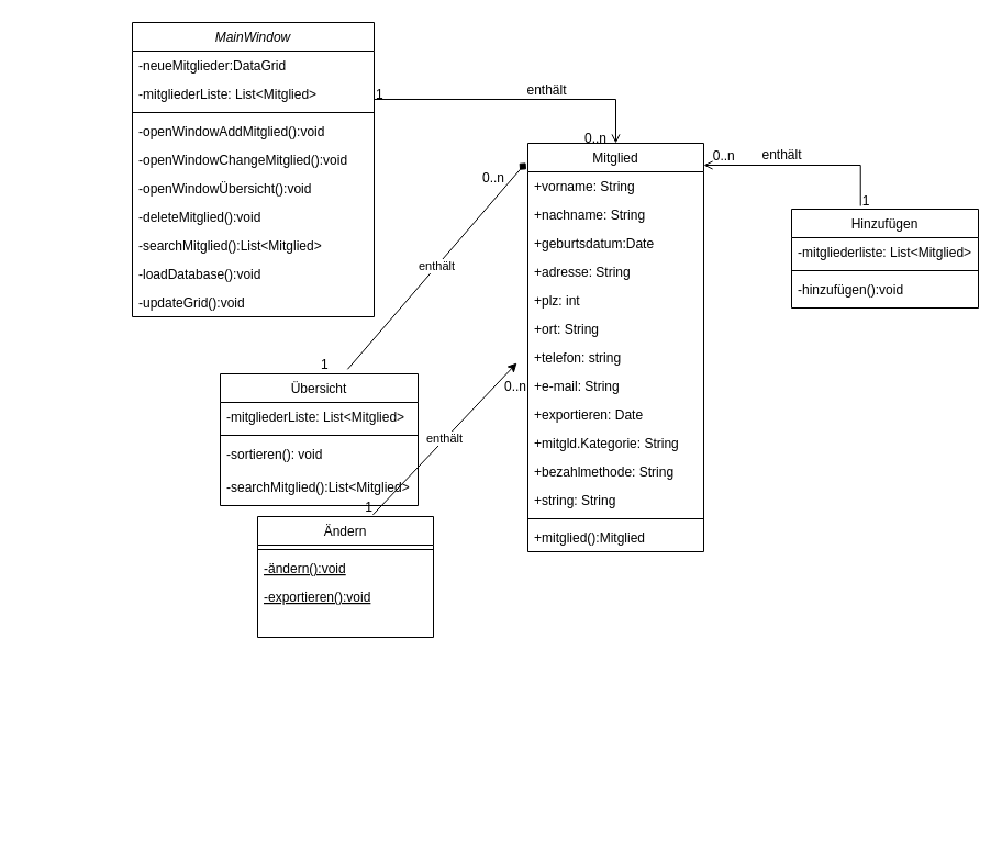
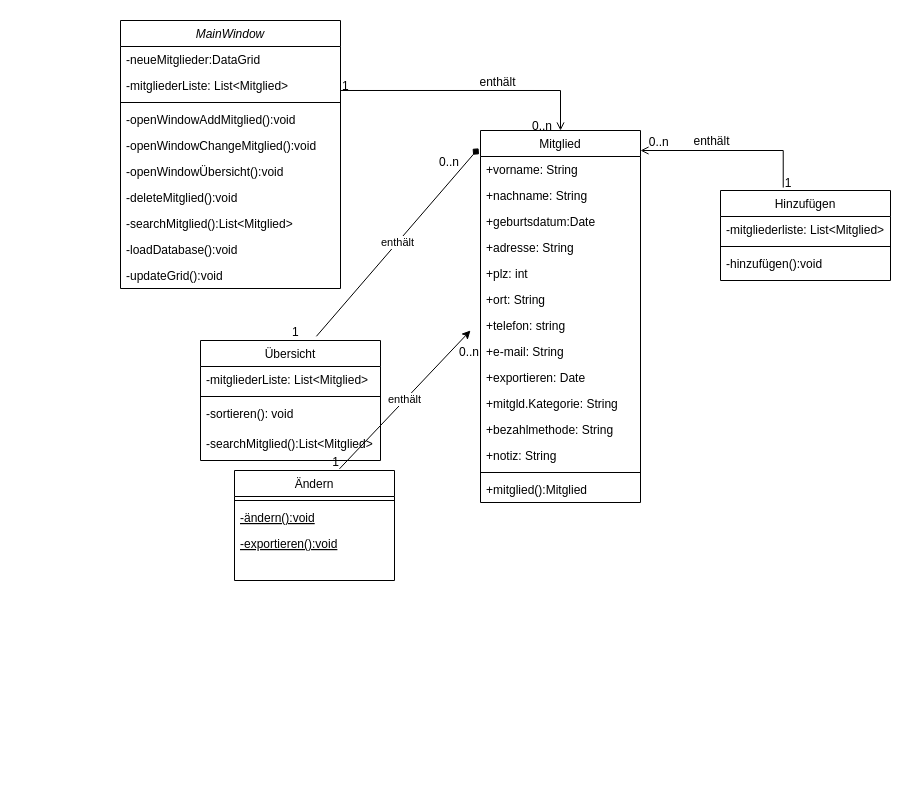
- <mxCell id="39" value="+string: String" style="text;align=left;verticalAlign=top;spacingLeft=4;spacingRight=4;overflow=hidden;rotatable=0;points=[[0,0.5],[1,0.5]];portConstraint=eastwest;rounded=0;shadow=0;html=0;" parent="27" vertex="1"><mxGeometry y="312" width="160" height="26" as="geometry" /></mxCell>
+ <mxCell id="39" value="+notiz: String" style="text;align=left;verticalAlign=top;spacingLeft=4;spacingRight=4;overflow=hidden;rotatable=0;points=[[0,0.5],[1,0.5]];portConstraint=eastwest;rounded=0;shadow=0;html=0;" parent="27" vertex="1"><mxGeometry y="312" width="160" height="26" as="geometry" /></mxCell>
